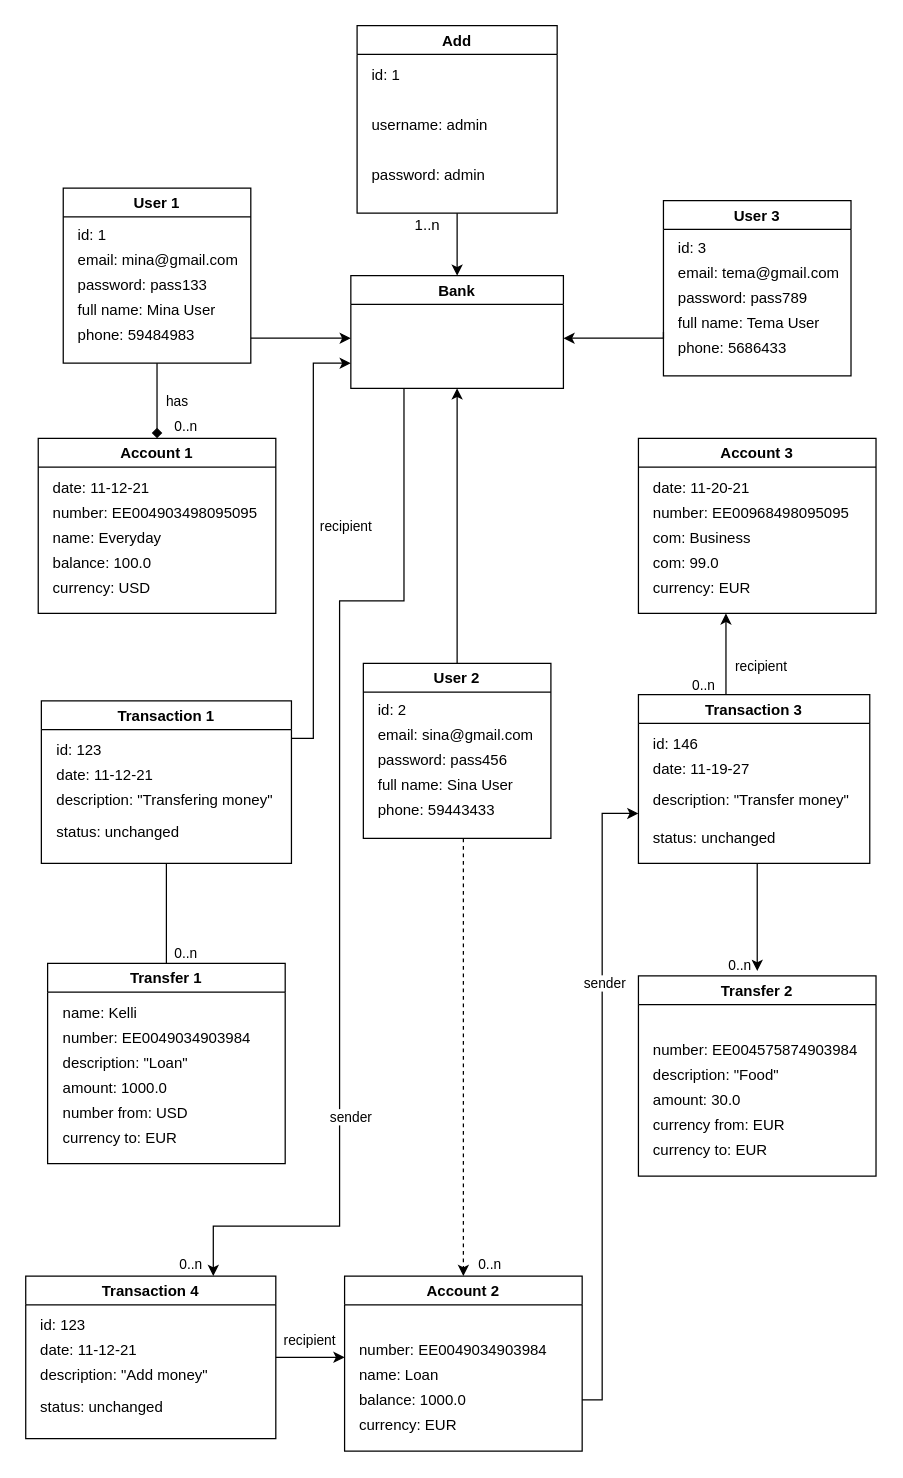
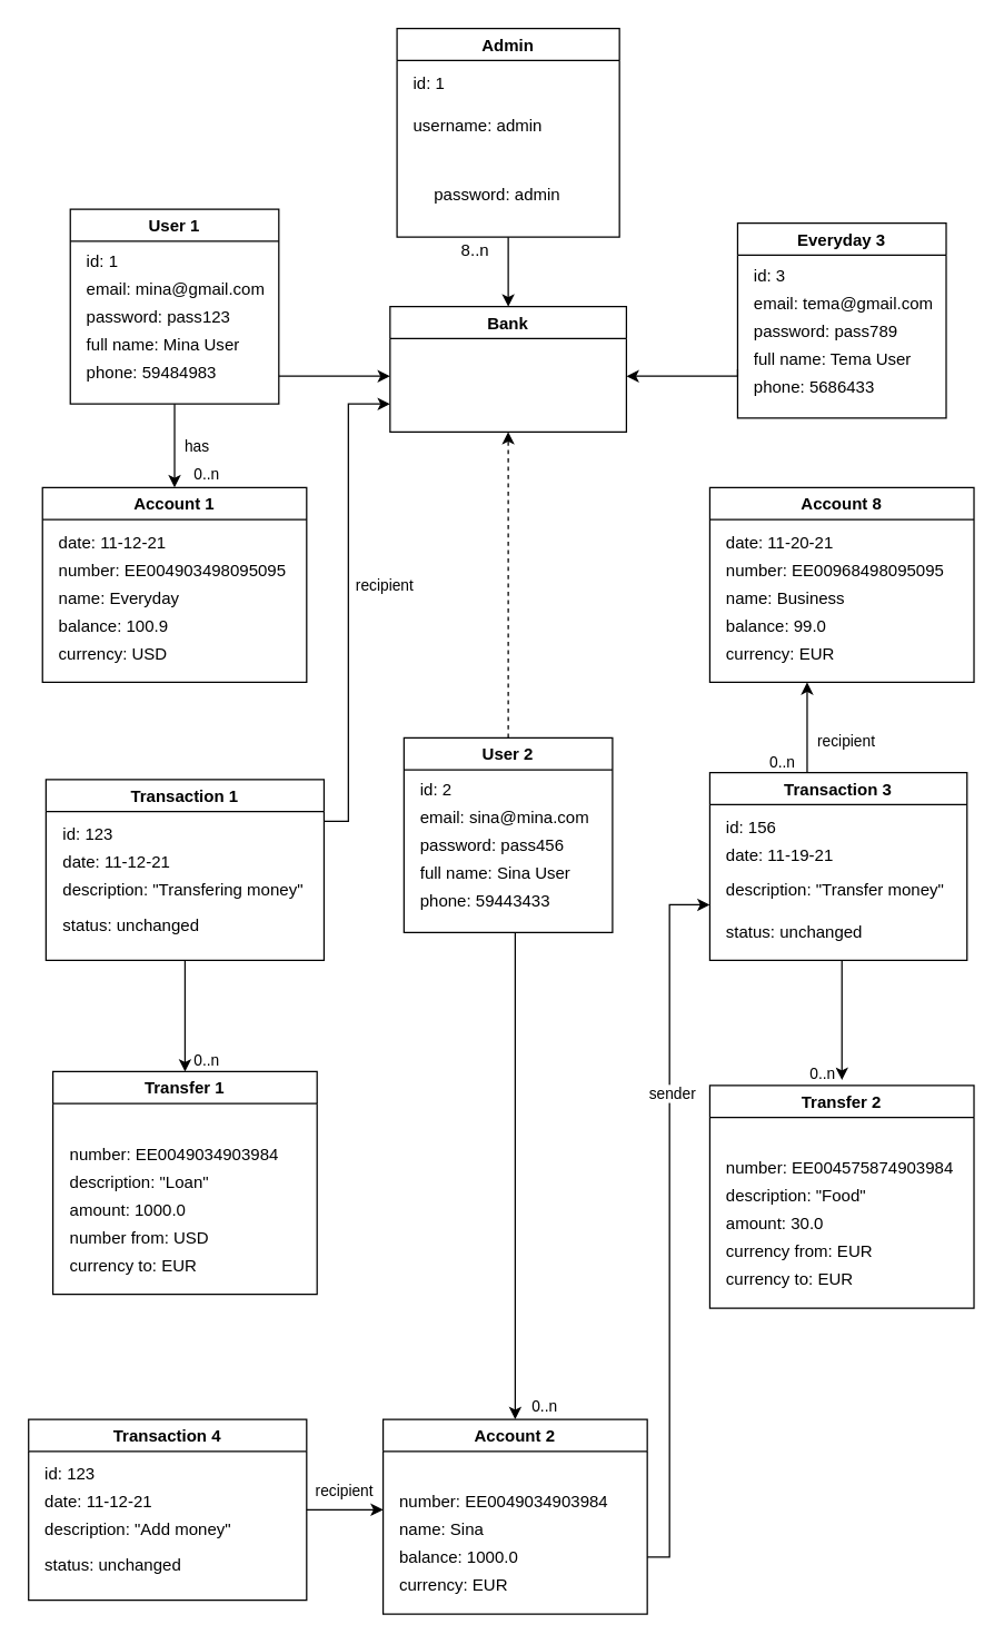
- <mxCell id="90" value="Add" style="swimlane;" vertex="1" parent="1"><mxGeometry x="285" width="160" height="150" as="geometry" y="20" /></mxCell>
+ <mxCell id="90" value="Admin" style="swimlane;" vertex="1" parent="1"><mxGeometry x="285" width="160" height="150" as="geometry" y="20" /></mxCell>
- <mxCell id="93" value="username: admin" style="text;html=1;align=left;verticalAlign=middle;resizable=0;points=[];autosize=1;strokeColor=none;fillColor=none;" vertex="1" parent="90"><mxGeometry x="10" y="70" width="110" height="20" as="geometry" /></mxCell>
+ <mxCell id="93" value="username: admin" style="text;html=1;align=left;verticalAlign=middle;resizable=0;points=[];autosize=1;strokeColor=none;fillColor=none;" vertex="1" parent="90"><mxGeometry x="10" y="60" width="110" height="20" as="geometry" /></mxCell>
- <mxCell id="91" value="password: admin" style="text;html=1;align=left;verticalAlign=middle;resizable=0;points=[];autosize=1;strokeColor=none;fillColor=none;" vertex="1" parent="90"><mxGeometry x="10" y="110" width="110" height="20" as="geometry" /></mxCell>
+ <mxCell id="91" value="password: admin" style="text;html=1;align=left;verticalAlign=middle;resizable=0;points=[];autosize=1;strokeColor=none;fillColor=none;" vertex="1" parent="90"><mxGeometry x="25" y="110" width="110" height="20" as="geometry" /></mxCell>
- <mxCell id="65" value="User 3" style="swimlane;" vertex="1" parent="1"><mxGeometry x="530" y="160" width="150" height="140" as="geometry" /></mxCell>
+ <mxCell id="65" value="Everyday 3" style="swimlane;" vertex="1" parent="1"><mxGeometry x="530" y="160" width="150" height="140" as="geometry" /></mxCell>
- <mxCell id="94" value="1..n" style="text;html=1;align=center;verticalAlign=middle;resizable=0;points=[];autosize=1;strokeColor=none;fillColor=none;" vertex="1" parent="1"><mxGeometry x="321" y="170" width="40" height="20" as="geometry" /></mxCell>
+ <mxCell id="94" value="8..n" style="text;html=1;align=center;verticalAlign=middle;resizable=0;points=[];autosize=1;strokeColor=none;fillColor=none;" vertex="1" parent="1"><mxGeometry x="321" y="170" width="40" height="20" as="geometry" /></mxCell>
- <mxCell id="12" value="password: pass133" style="text;html=1;align=left;verticalAlign=middle;resizable=0;points=[];autosize=1;strokeColor=none;fillColor=none;" parent="10" vertex="1"><mxGeometry x="10" y="67.5" width="120" height="20" as="geometry" /></mxCell>
+ <mxCell id="12" value="password: pass123" style="text;html=1;align=left;verticalAlign=middle;resizable=0;points=[];autosize=1;strokeColor=none;fillColor=none;" parent="10" vertex="1"><mxGeometry x="10" y="67.5" width="120" height="20" as="geometry" /></mxCell>
- <mxCell id="6" style="edgeStyle=orthogonalEdgeStyle;rounded=0;orthogonalLoop=1;jettySize=auto;html=1;entryX=0.5;entryY=0;entryDx=0;entryDy=0;endArrow=diamond;" parent="1" source="10" target="17" edge="1"><mxGeometry relative="1" as="geometry" /></mxCell>
+ <mxCell id="6" style="edgeStyle=orthogonalEdgeStyle;rounded=0;orthogonalLoop=1;jettySize=auto;html=1;entryX=0.5;entryY=0;entryDx=0;entryDy=0;" parent="1" source="10" target="17" edge="1"><mxGeometry relative="1" as="geometry" /></mxCell>
- <mxCell id="26" value="Account 3" style="swimlane;" parent="1" vertex="1"><mxGeometry x="510" y="350" width="190" height="140" as="geometry" /></mxCell>
+ <mxCell id="26" value="Account 8" style="swimlane;" parent="1" vertex="1"><mxGeometry x="510" y="350" width="190" height="140" as="geometry" /></mxCell>
- <mxCell id="49" style="edgeStyle=orthogonalEdgeStyle;rounded=0;orthogonalLoop=1;jettySize=auto;html=1;entryX=0.5;entryY=1;entryDx=0;entryDy=0;" edge="1" parent="1" source="59" target="5"><mxGeometry relative="1" as="geometry"><mxPoint x="365" y="360" as="sourcePoint" /></mxGeometry></mxCell>
+ <mxCell id="49" style="edgeStyle=orthogonalEdgeStyle;rounded=0;orthogonalLoop=1;jettySize=auto;html=1;entryX=0.5;entryY=1;entryDx=0;entryDy=0;dashed=1;" edge="1" parent="1" source="59" target="5"><mxGeometry relative="1" as="geometry"><mxPoint x="365" y="360" as="sourcePoint" /></mxGeometry></mxCell>
- <mxCell id="29" value="com: Business" style="text;html=1;align=left;verticalAlign=middle;resizable=0;points=[];autosize=1;strokeColor=none;fillColor=none;" parent="26" vertex="1"><mxGeometry x="10" y="70" width="100" height="20" as="geometry" /></mxCell>
+ <mxCell id="29" value="name: Business" style="text;html=1;align=left;verticalAlign=middle;resizable=0;points=[];autosize=1;strokeColor=none;fillColor=none;" parent="26" vertex="1"><mxGeometry x="10" y="70" width="100" height="20" as="geometry" /></mxCell>
- <mxCell id="19" value="balance: 100.0" style="text;html=1;align=left;verticalAlign=middle;resizable=0;points=[];autosize=1;strokeColor=none;fillColor=none;" parent="17" vertex="1"><mxGeometry x="10" y="90" width="90" height="20" as="geometry" /></mxCell>
+ <mxCell id="19" value="balance: 100.9" style="text;html=1;align=left;verticalAlign=middle;resizable=0;points=[];autosize=1;strokeColor=none;fillColor=none;" parent="17" vertex="1"><mxGeometry x="10" y="90" width="90" height="20" as="geometry" /></mxCell>
- <mxCell id="28" value="com: 99.0" style="text;html=1;align=left;verticalAlign=middle;resizable=0;points=[];autosize=1;strokeColor=none;fillColor=none;" parent="26" vertex="1"><mxGeometry x="10" y="90" width="90" height="20" as="geometry" /></mxCell>
+ <mxCell id="28" value="balance: 99.0" style="text;html=1;align=left;verticalAlign=middle;resizable=0;points=[];autosize=1;strokeColor=none;fillColor=none;" parent="26" vertex="1"><mxGeometry x="10" y="90" width="90" height="20" as="geometry" /></mxCell>
- <mxCell id="60" value="email: sina@gmail.com" style="text;html=1;align=left;verticalAlign=middle;resizable=0;points=[];autosize=1;strokeColor=none;fillColor=none;" vertex="1" parent="59"><mxGeometry x="10" y="47.5" width="140" height="20" as="geometry" /></mxCell>
+ <mxCell id="60" value="email: sina@mina.com" style="text;html=1;align=left;verticalAlign=middle;resizable=0;points=[];autosize=1;strokeColor=none;fillColor=none;" vertex="1" parent="59"><mxGeometry x="10" y="47.5" width="140" height="20" as="geometry" /></mxCell>
- <mxCell id="45" value="id: 146" style="text;html=1;align=left;verticalAlign=middle;resizable=0;points=[];autosize=1;strokeColor=none;fillColor=none;" parent="44" vertex="1"><mxGeometry x="10" y="30" width="50" height="20" as="geometry" /></mxCell>
+ <mxCell id="45" value="id: 156" style="text;html=1;align=left;verticalAlign=middle;resizable=0;points=[];autosize=1;strokeColor=none;fillColor=none;" parent="44" vertex="1"><mxGeometry x="10" y="30" width="50" height="20" as="geometry" /></mxCell>
- <mxCell id="48" value="date: 11-19-27" style="text;html=1;align=left;verticalAlign=middle;resizable=0;points=[];autosize=1;strokeColor=none;fillColor=none;" vertex="1" parent="44"><mxGeometry x="10" y="50" width="90" height="20" as="geometry" /></mxCell>
+ <mxCell id="48" value="date: 11-19-21" style="text;html=1;align=left;verticalAlign=middle;resizable=0;points=[];autosize=1;strokeColor=none;fillColor=none;" vertex="1" parent="44"><mxGeometry x="10" y="50" width="90" height="20" as="geometry" /></mxCell>
- <mxCell id="2" style="edgeStyle=orthogonalEdgeStyle;rounded=0;orthogonalLoop=1;jettySize=auto;html=1;entryX=0.75;entryY=0;entryDx=0;entryDy=0;exitX=0.25;exitY=1;exitDx=0;exitDy=0;" edge="1" parent="1" source="5" target="85"><mxGeometry relative="1" as="geometry"><Array as="points"><mxPoint x="323" y="480" /><mxPoint x="271" y="480" /><mxPoint x="271" y="980" /><mxPoint x="170" y="980" /></Array></mxGeometry></mxCell>
- <mxCell id="3" value="sender" style="edgeLabel;html=1;align=center;verticalAlign=middle;resizable=0;points=[];" vertex="1" connectable="0" parent="2"><mxGeometry x="0.489" y="2" relative="1" as="geometry"><mxPoint x="6" y="-8" as="offset" /></mxGeometry></mxCell>
- <mxCell id="4" value="0..n" style="edgeLabel;html=1;align=center;verticalAlign=middle;resizable=0;points=[];" vertex="1" connectable="0" parent="2"><mxGeometry x="0.956" y="-3" relative="1" as="geometry"><mxPoint x="-16" y="9" as="offset" /></mxGeometry></mxCell>
- <mxCell id="35" style="edgeStyle=orthogonalEdgeStyle;rounded=0;orthogonalLoop=1;jettySize=auto;html=1;entryX=0.5;entryY=0;entryDx=0;entryDy=0;endArrow=none;" edge="1" parent="1" source="37" target="71"><mxGeometry relative="1" as="geometry" /></mxCell>
+ <mxCell id="35" style="edgeStyle=orthogonalEdgeStyle;rounded=0;orthogonalLoop=1;jettySize=auto;html=1;entryX=0.5;entryY=0;entryDx=0;entryDy=0;" edge="1" parent="1" source="37" target="71"><mxGeometry relative="1" as="geometry" /></mxCell>
- <mxCell id="75" value="name: Kelli" style="text;html=1;align=left;verticalAlign=middle;resizable=0;points=[];autosize=1;strokeColor=none;fillColor=none;" vertex="1" parent="71"><mxGeometry x="10" y="30" width="70" height="20" as="geometry" /></mxCell>
- <mxCell id="57" style="edgeStyle=orthogonalEdgeStyle;rounded=0;orthogonalLoop=1;jettySize=auto;html=1;entryX=0.5;entryY=0;entryDx=0;entryDy=0;dashed=1;" edge="1" parent="1" source="59" target="52"><mxGeometry relative="1" as="geometry"><mxPoint x="370" y="940" as="targetPoint" /><Array as="points"><mxPoint x="370" y="770" /><mxPoint x="370" y="770" /></Array></mxGeometry></mxCell>
+ <mxCell id="57" style="edgeStyle=orthogonalEdgeStyle;rounded=0;orthogonalLoop=1;jettySize=auto;html=1;entryX=0.5;entryY=0;entryDx=0;entryDy=0;" edge="1" parent="1" source="59" target="52"><mxGeometry relative="1" as="geometry"><mxPoint x="370" y="940" as="targetPoint" /><Array as="points"><mxPoint x="370" y="770" /><mxPoint x="370" y="770" /></Array></mxGeometry></mxCell>
- <mxCell id="55" value="name: Loan" style="text;html=1;align=left;verticalAlign=middle;resizable=0;points=[];autosize=1;strokeColor=none;fillColor=none;" vertex="1" parent="52"><mxGeometry x="10" y="70" width="80" height="20" as="geometry" /></mxCell>
+ <mxCell id="55" value="name: Sina" style="text;html=1;align=left;verticalAlign=middle;resizable=0;points=[];autosize=1;strokeColor=none;fillColor=none;" vertex="1" parent="52"><mxGeometry x="10" y="70" width="80" height="20" as="geometry" /></mxCell>
